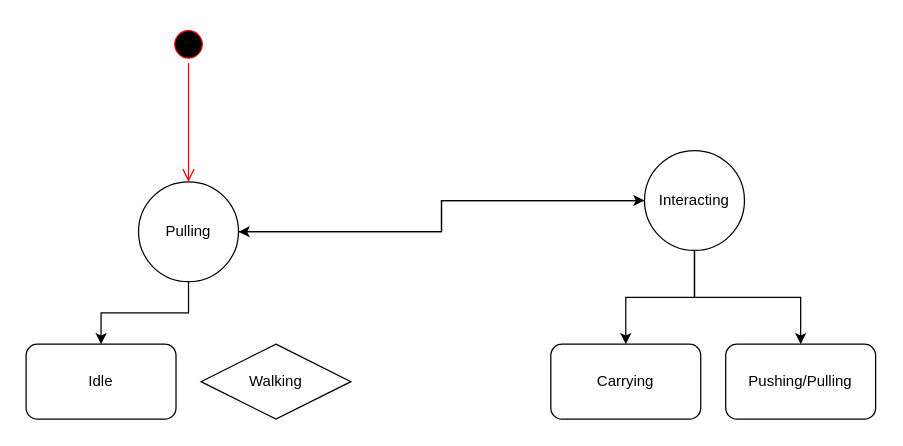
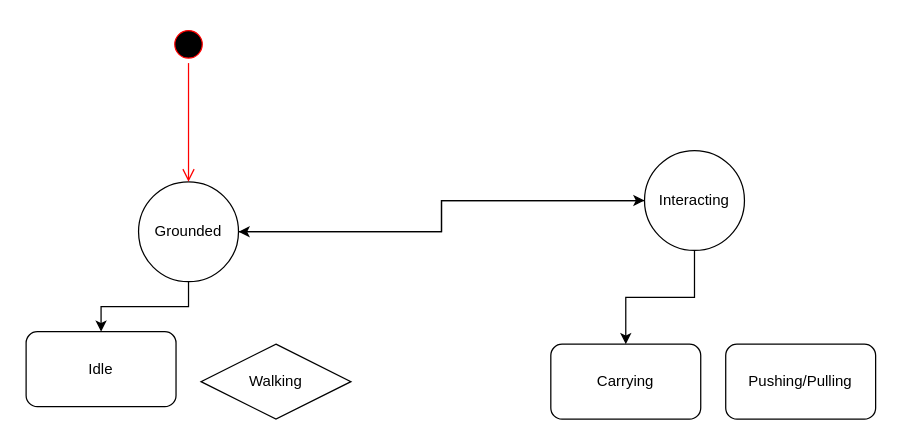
- <mxCell id="7" value="Pulling" style="ellipse;whiteSpace=wrap;html=1;aspect=fixed;" vertex="1" parent="1"><mxGeometry x="110" y="145" width="80" height="80" as="geometry" /></mxCell>
+ <mxCell id="7" value="Grounded" style="ellipse;whiteSpace=wrap;html=1;aspect=fixed;" vertex="1" parent="1"><mxGeometry x="110" y="145" width="80" height="80" as="geometry" /></mxCell>
- <mxCell id="10" style="edgeStyle=orthogonalEdgeStyle;rounded=0;orthogonalLoop=1;jettySize=auto;html=1;entryX=0.5;entryY=0;entryDx=0;entryDy=0;" edge="1" parent="1" source="12" target="8"><mxGeometry relative="1" as="geometry" /></mxCell>
- <mxCell id="2" value="Idle" style="rounded=1;whiteSpace=wrap;html=1;" vertex="1" parent="1"><mxGeometry x="20" y="275" width="120" height="60" as="geometry" /></mxCell>
+ <mxCell id="2" value="Idle" style="rounded=1;whiteSpace=wrap;html=1;" vertex="1" parent="1"><mxGeometry x="20" y="265" width="120" height="60" as="geometry" /></mxCell>
